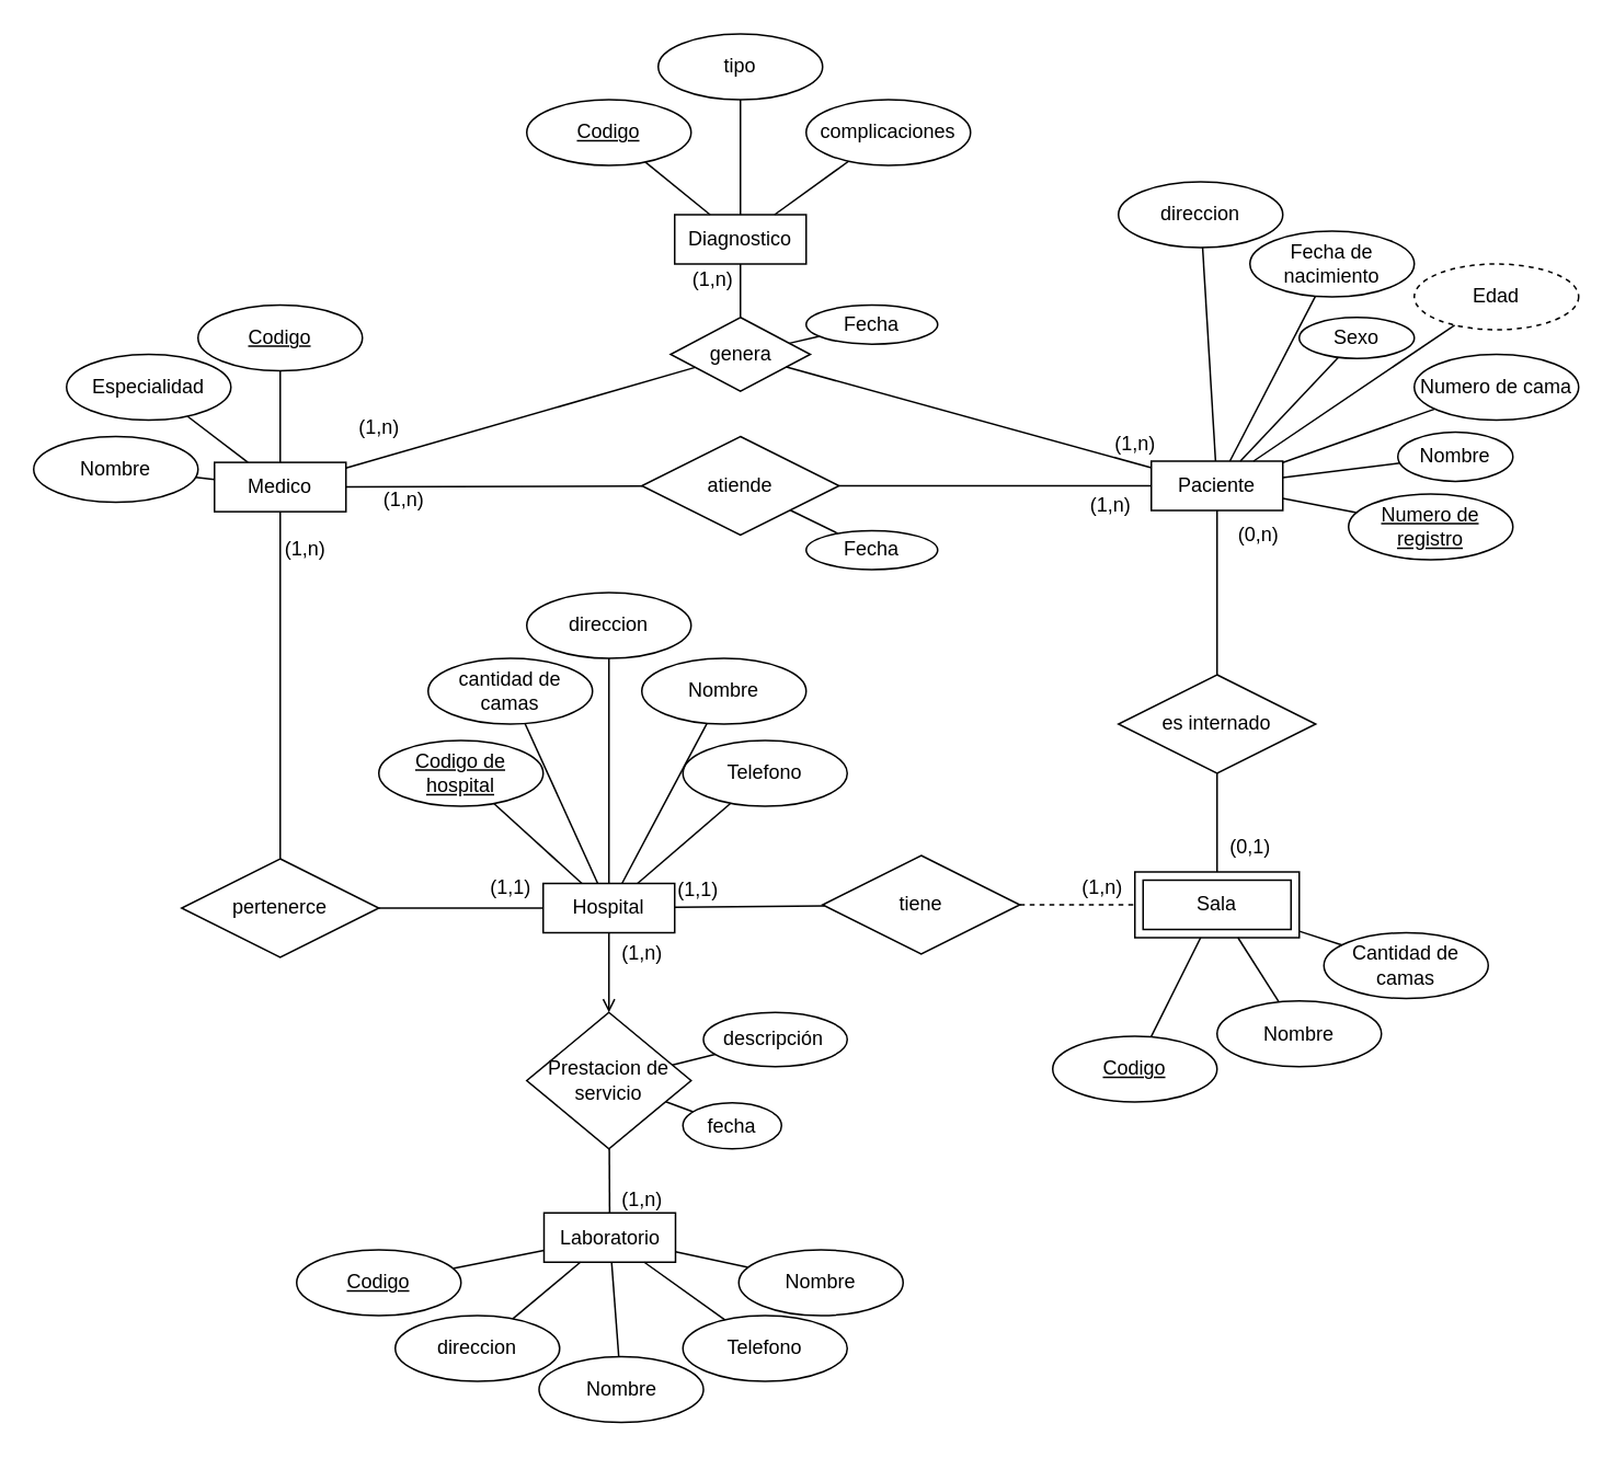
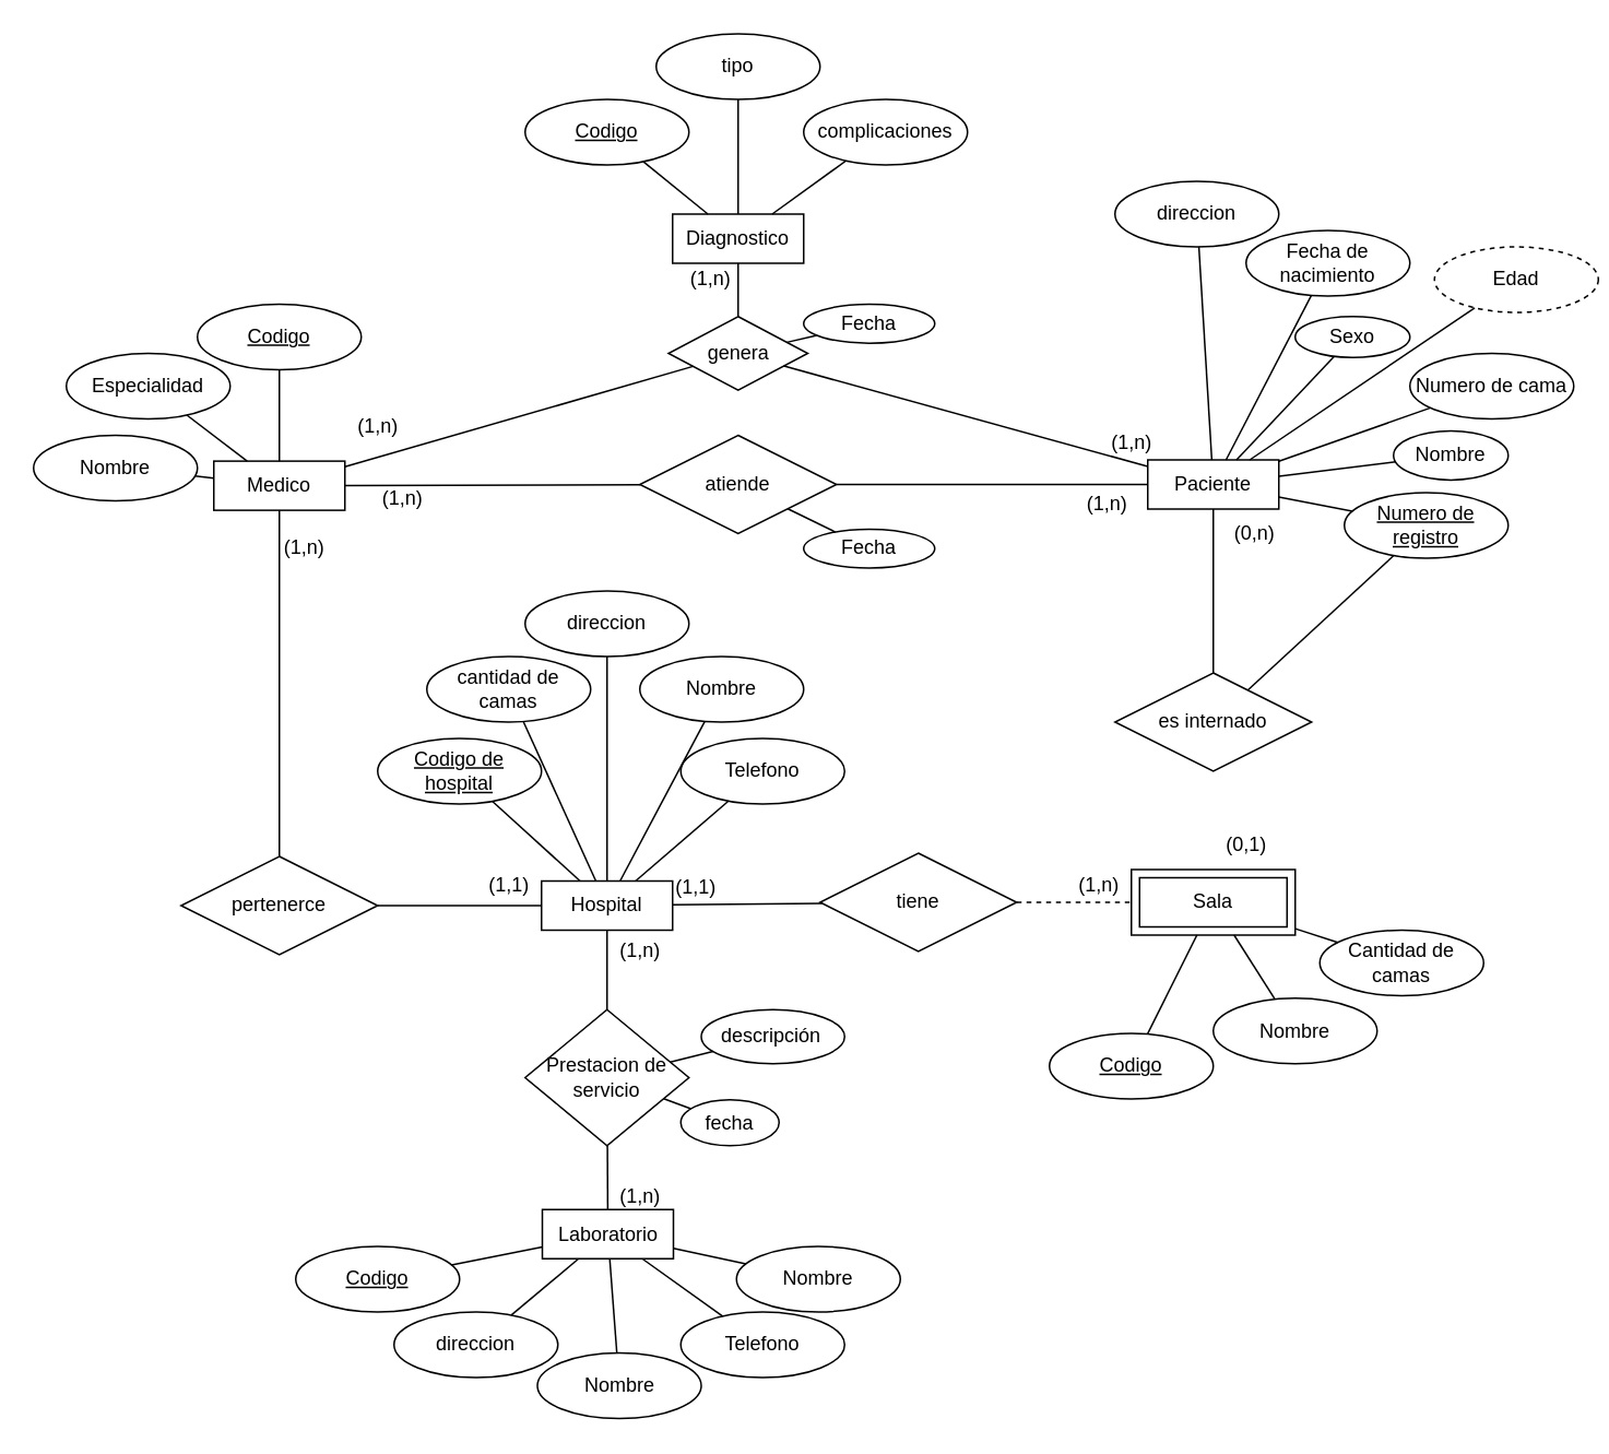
- <mxCell id="46" value="Edad" style="ellipse;whiteSpace=wrap;html=1;align=center;dashed=1;" parent="1" vertex="1"><mxGeometry x="860" y="160" width="100" height="40" as="geometry" /></mxCell>
+ <mxCell id="46" value="Edad" style="ellipse;whiteSpace=wrap;html=1;align=center;dashed=1;" parent="1" vertex="1"><mxGeometry x="875" y="150" width="100" height="40" as="geometry" /></mxCell>
- <mxCell id="77" value="" style="endArrow=none;html=1;rounded=0;" parent="1" source="75" target="20" edge="1"><mxGeometry relative="1" as="geometry"><mxPoint x="752.2" y="290" as="sourcePoint" /><mxPoint x="750.594" y="370.297" as="targetPoint" /></mxGeometry></mxCell>
+ <mxCell id="77" value="" style="endArrow=none;html=1;rounded=0;" parent="1" source="75" target="43" edge="1"><mxGeometry relative="1" as="geometry"><mxPoint x="752.2" y="290" as="sourcePoint" /><mxPoint x="750.594" y="370.297" as="targetPoint" /></mxGeometry></mxCell>
- <mxCell id="71" value="" style="endArrow=open;html=1;rounded=0;" parent="1" source="2" target="70" edge="1"><mxGeometry relative="1" as="geometry"><mxPoint x="510" y="880" as="sourcePoint" /><mxPoint x="670" y="880" as="targetPoint" /></mxGeometry></mxCell>
+ <mxCell id="71" value="" style="endArrow=none;html=1;rounded=0;" parent="1" source="2" target="70" edge="1"><mxGeometry relative="1" as="geometry"><mxPoint x="510" y="880" as="sourcePoint" /><mxPoint x="670" y="880" as="targetPoint" /></mxGeometry></mxCell>
